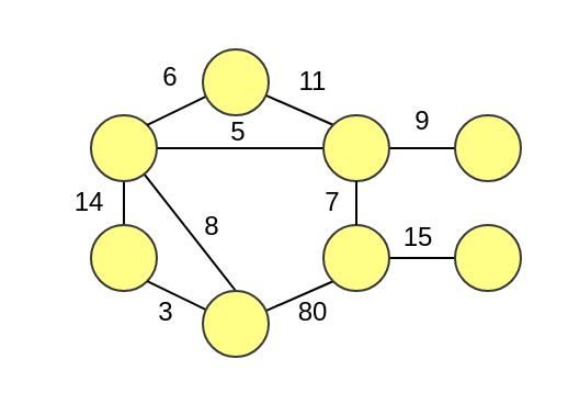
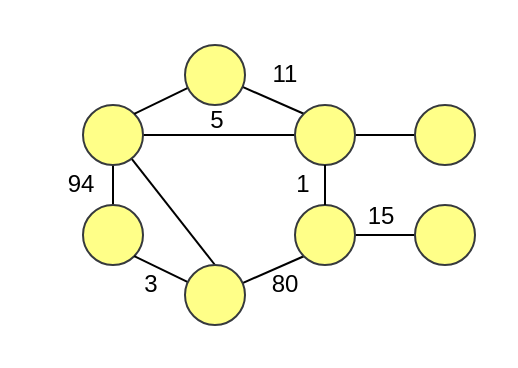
- <mxCell id="20" value="6" style="text;html=1;align=center;verticalAlign=middle;resizable=0;points=[];autosize=1;strokeColor=none;fillColor=none;" vertex="1" parent="1"><mxGeometry x="62" y="20" width="30" height="30" as="geometry" /></mxCell>
- <mxCell id="22" value="9" style="text;html=1;align=center;verticalAlign=middle;resizable=0;points=[];autosize=1;strokeColor=none;fillColor=none;" vertex="1" parent="1"><mxGeometry x="177" y="40" width="30" height="30" as="geometry" /></mxCell>
- <mxCell id="29" value="14" style="text;html=1;align=center;verticalAlign=middle;resizable=0;points=[];autosize=1;strokeColor=none;fillColor=none;" vertex="1" parent="1"><mxGeometry x="20" y="77" width="40" height="30" as="geometry" /></mxCell>
+ <mxCell id="29" value="94" style="text;html=1;align=center;verticalAlign=middle;resizable=0;points=[];autosize=1;strokeColor=none;fillColor=none;" vertex="1" parent="1"><mxGeometry x="20" y="77" width="40" height="30" as="geometry" /></mxCell>
- <mxCell id="25" value="7" style="text;html=1;align=center;verticalAlign=middle;resizable=0;points=[];autosize=1;strokeColor=none;fillColor=none;" vertex="1" parent="1"><mxGeometry x="136" y="77" width="30" height="30" as="geometry" /></mxCell>
+ <mxCell id="25" value="1" style="text;html=1;align=center;verticalAlign=middle;resizable=0;points=[];autosize=1;strokeColor=none;fillColor=none;" vertex="1" parent="1"><mxGeometry x="136" y="77" width="30" height="30" as="geometry" /></mxCell>
- <mxCell id="24" value="8" style="text;html=1;align=center;verticalAlign=middle;resizable=0;points=[];autosize=1;strokeColor=none;fillColor=none;" vertex="1" parent="1"><mxGeometry x="81" y="88" width="30" height="30" as="geometry" /></mxCell>
